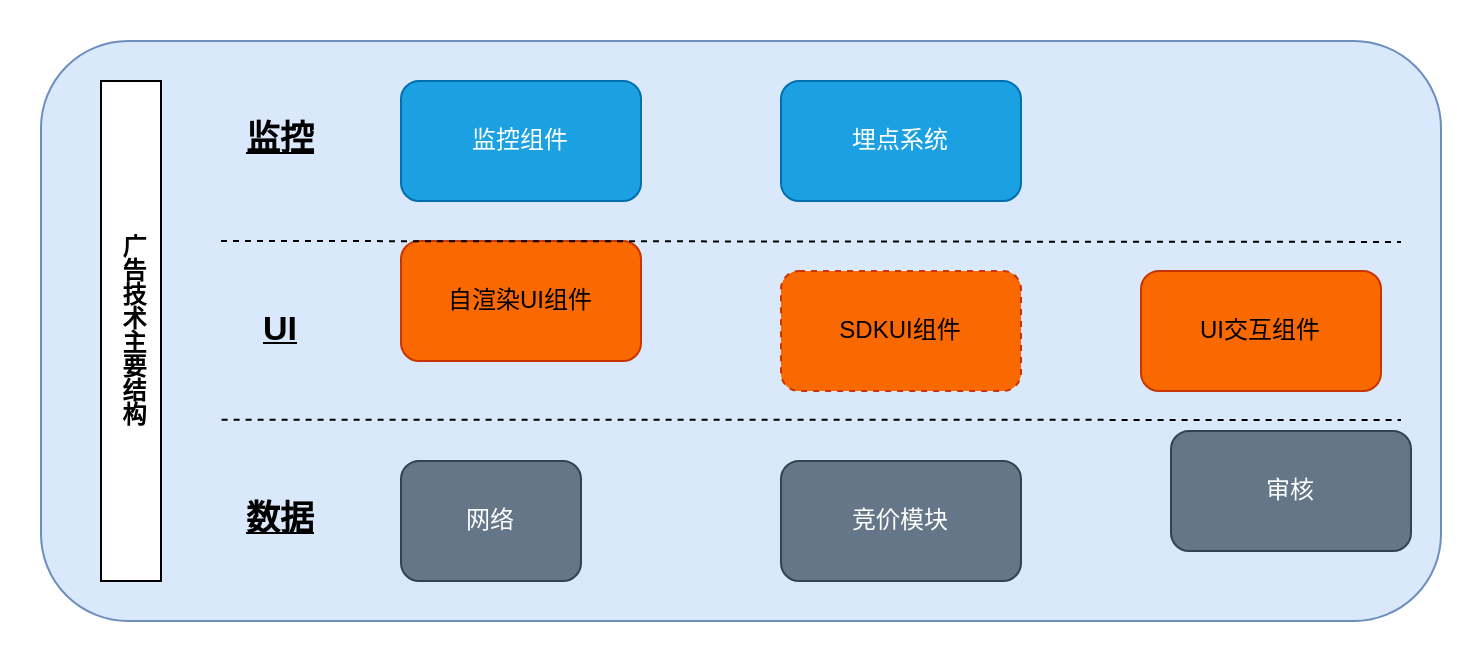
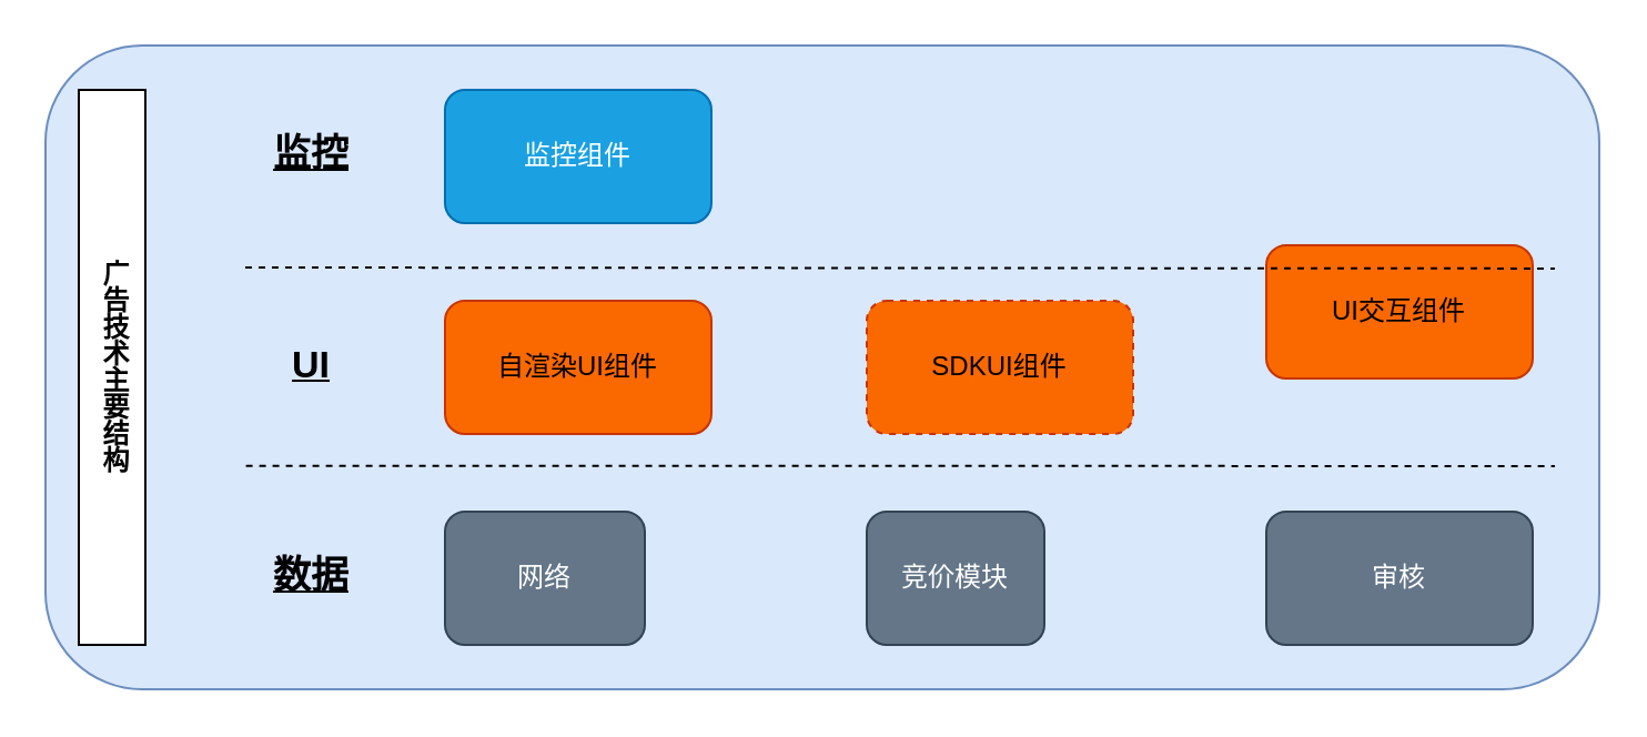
- <mxCell id="10" value="埋点系统" style="rounded=1;whiteSpace=wrap;html=1;fillColor=#1ba1e2;fontColor=#ffffff;strokeColor=#006EAF;" vertex="1" parent="1"><mxGeometry x="390" y="40" width="120" height="60" as="geometry" /></mxCell>
- <mxCell id="6" value="自渲染UI组件" style="rounded=1;whiteSpace=wrap;html=1;fillColor=#fa6800;fontColor=#000000;strokeColor=#C73500;" vertex="1" parent="1"><mxGeometry x="200" y="120" width="120" height="60" as="geometry" /></mxCell>
+ <mxCell id="6" value="自渲染UI组件" style="rounded=1;whiteSpace=wrap;html=1;fillColor=#fa6800;fontColor=#000000;strokeColor=#C73500;" vertex="1" parent="1"><mxGeometry x="200" y="135" width="120" height="60" as="geometry" /></mxCell>
- <mxCell id="11" value="广告技术主要结构" style="rounded=0;whiteSpace=wrap;html=1;textDirection=vertical-lr;fontStyle=1" vertex="1" parent="1"><mxGeometry x="50" y="40" width="30" height="250" as="geometry" /></mxCell>
+ <mxCell id="11" value="广告技术主要结构" style="rounded=0;whiteSpace=wrap;html=1;textDirection=vertical-lr;fontStyle=1" vertex="1" parent="1"><mxGeometry x="35" y="40" width="30" height="250" as="geometry" /></mxCell>
- <mxCell id="8" value="UI交互组件" style="rounded=1;whiteSpace=wrap;html=1;fillColor=#fa6800;strokeColor=#C73500;fontColor=#000000;" vertex="1" parent="1"><mxGeometry x="570" y="135" width="120" height="60" as="geometry" /></mxCell>
+ <mxCell id="8" value="UI交互组件" style="rounded=1;whiteSpace=wrap;html=1;fillColor=#fa6800;strokeColor=#C73500;fontColor=#000000;" vertex="1" parent="1"><mxGeometry x="570" y="110" width="120" height="60" as="geometry" /></mxCell>
- <mxCell id="5" value="审核" style="rounded=1;whiteSpace=wrap;html=1;fillColor=#647687;fontColor=#ffffff;strokeColor=#314354;" vertex="1" parent="1"><mxGeometry x="585" y="215" width="120" height="60" as="geometry" /></mxCell>
+ <mxCell id="5" value="审核" style="rounded=1;whiteSpace=wrap;html=1;fillColor=#647687;fontColor=#ffffff;strokeColor=#314354;" vertex="1" parent="1"><mxGeometry x="570" y="230" width="120" height="60" as="geometry" /></mxCell>
- <mxCell id="4" value="竞价模块" style="rounded=1;whiteSpace=wrap;html=1;fillColor=#647687;fontColor=#ffffff;strokeColor=#314354;" vertex="1" parent="1"><mxGeometry x="390" y="230" width="120" height="60" as="geometry" /></mxCell>
+ <mxCell id="4" value="竞价模块" style="rounded=1;whiteSpace=wrap;html=1;fillColor=#647687;fontColor=#ffffff;strokeColor=#314354;" vertex="1" parent="1"><mxGeometry x="390" y="230" width="80" height="60" as="geometry" /></mxCell>
